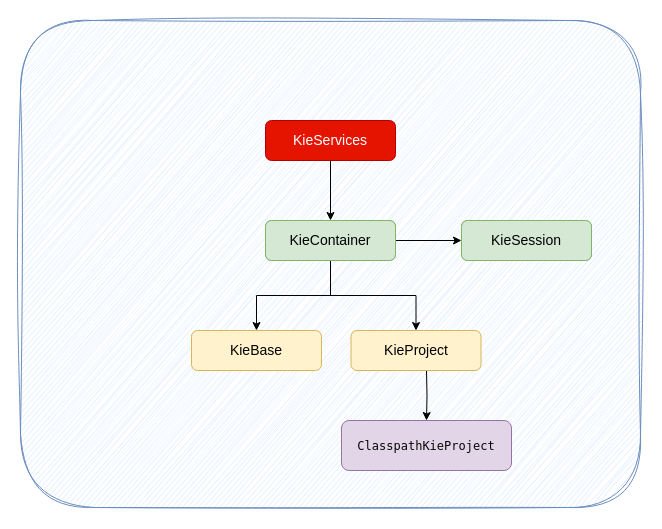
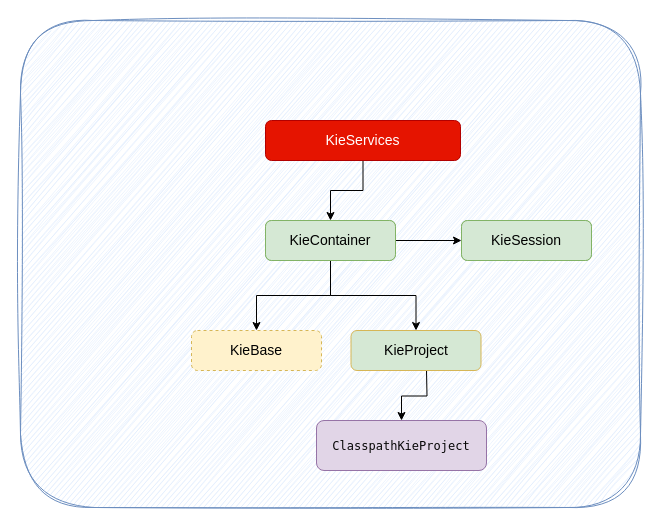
- <mxCell id="4" value="&lt;font style=&quot;font-size: 14px;&quot;&gt;KieServices&lt;/font&gt;" style="rounded=1;whiteSpace=wrap;html=1;shadow=0;glass=0;fontSize=14;fillColor=#e51400;strokeColor=#B20000;fontColor=#ffffff;" vertex="1" parent="1"><mxGeometry x="265" y="120" width="130" height="40" as="geometry" /></mxCell>
+ <mxCell id="4" value="&lt;font style=&quot;font-size: 14px;&quot;&gt;KieServices&lt;/font&gt;" style="rounded=1;whiteSpace=wrap;html=1;shadow=0;glass=0;fontSize=14;fillColor=#e51400;strokeColor=#B20000;fontColor=#ffffff;" vertex="1" parent="1"><mxGeometry x="265" y="120" width="195" height="40" as="geometry" /></mxCell>
- <mxCell id="13" value="&lt;font style=&quot;font-size: 14px;&quot;&gt;KieBase&lt;/font&gt;" style="rounded=1;whiteSpace=wrap;html=1;shadow=0;glass=0;fontSize=14;fillColor=#fff2cc;strokeColor=#d6b656;" vertex="1" parent="1"><mxGeometry x="191" y="330" width="130" height="40" as="geometry" /></mxCell>
+ <mxCell id="13" value="&lt;font style=&quot;font-size: 14px;&quot;&gt;KieBase&lt;/font&gt;" style="rounded=1;whiteSpace=wrap;html=1;shadow=0;glass=0;fontSize=14;fillColor=#fff2cc;strokeColor=#d6b656;dashed=1;" vertex="1" parent="1"><mxGeometry x="191" y="330" width="130" height="40" as="geometry" /></mxCell>
- <mxCell id="14" value="&lt;font style=&quot;font-size: 14px;&quot;&gt;KieProject&lt;/font&gt;" style="rounded=1;whiteSpace=wrap;html=1;shadow=0;glass=0;fontSize=14;fillColor=#fff2cc;strokeColor=#d6b656;" vertex="1" parent="1"><mxGeometry x="350.5" y="330" width="130" height="40" as="geometry" /></mxCell>
+ <mxCell id="14" value="&lt;font style=&quot;font-size: 14px;&quot;&gt;KieProject&lt;/font&gt;" style="rounded=1;whiteSpace=wrap;html=1;shadow=0;glass=0;fontSize=14;fillColor=#d5e8d4;strokeColor=#d6b656;" vertex="1" parent="1"><mxGeometry x="350.5" y="330" width="130" height="40" as="geometry" /></mxCell>
- <mxCell id="15" value="&lt;pre style=&quot;color: rgb(8, 8, 8); font-family: &amp;quot;JetBrains Mono&amp;quot;, monospace;&quot;&gt;&lt;font style=&quot;font-size: 12px;&quot;&gt;ClasspathKieProject&lt;/font&gt;&lt;/pre&gt;" style="rounded=1;whiteSpace=wrap;html=1;shadow=0;glass=0;fontSize=14;fillColor=#e1d5e7;strokeColor=#9673a6;" vertex="1" parent="1"><mxGeometry x="341" y="420" width="170" height="50" as="geometry" /></mxCell>
+ <mxCell id="15" value="&lt;pre style=&quot;color: rgb(8, 8, 8); font-family: &amp;quot;JetBrains Mono&amp;quot;, monospace;&quot;&gt;&lt;font style=&quot;font-size: 12px;&quot;&gt;ClasspathKieProject&lt;/font&gt;&lt;/pre&gt;" style="rounded=1;whiteSpace=wrap;html=1;shadow=0;glass=0;fontSize=14;fillColor=#e1d5e7;strokeColor=#9673a6;" vertex="1" parent="1"><mxGeometry x="316" y="420" width="170" height="50" as="geometry" /></mxCell>
